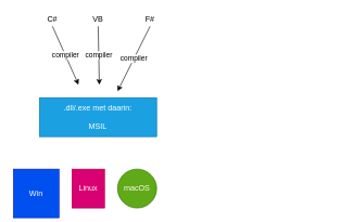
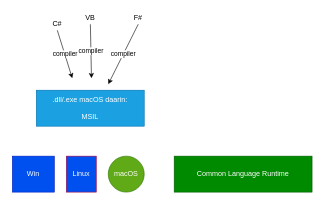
- <mxCell id="2" value="C#" style="text;html=1;strokeColor=none;fillColor=none;align=center;verticalAlign=middle;whiteSpace=wrap;rounded=0;" parent="1" vertex="1"><mxGeometry x="60" y="20" width="40" height="20" as="geometry" /></mxCell>
+ <mxCell id="2" value="C#" style="text;html=1;strokeColor=none;fillColor=none;align=center;verticalAlign=middle;whiteSpace=wrap;rounded=0;" parent="1" vertex="1"><mxGeometry x="75" y="30" width="40" height="20" as="geometry" /></mxCell>
- <mxCell id="4" value=".dll/.exe met daarin:&lt;br&gt;&lt;br&gt;MSIL" style="text;html=1;strokeColor=#006EAF;fillColor=#1ba1e2;align=center;verticalAlign=middle;whiteSpace=wrap;rounded=0;fontColor=#ffffff;" parent="1" vertex="1"><mxGeometry x="60" y="150" width="180" height="60" as="geometry" /></mxCell>
+ <mxCell id="4" value=".dll/.exe macOS daarin:&lt;br&gt;&lt;br&gt;MSIL" style="text;html=1;strokeColor=#006EAF;fillColor=#1ba1e2;align=center;verticalAlign=middle;whiteSpace=wrap;rounded=0;fontColor=#ffffff;" parent="1" vertex="1"><mxGeometry x="60" y="150" width="180" height="60" as="geometry" /></mxCell>
- <mxCell id="11" value="Linux" style="rounded=0;whiteSpace=wrap;html=1;fillColor=#d80073;strokeColor=#A50040;fontColor=#ffffff;" parent="1" vertex="1"><mxGeometry x="110" y="260" width="50" height="60" as="geometry" /></mxCell>
+ <mxCell id="11" value="Linux" style="rounded=0;whiteSpace=wrap;html=1;fillColor=#0050ef;strokeColor=#A50040;fontColor=#ffffff;" parent="1" vertex="1"><mxGeometry x="110" y="260" width="50" height="60" as="geometry" /></mxCell>
+ <mxCell id="9" value="Common Language Runtime" style="rounded=0;whiteSpace=wrap;html=1;fillColor=#008a00;strokeColor=#005700;fontColor=#ffffff;" parent="1" vertex="1"><mxGeometry x="290" y="260" width="230" height="60" as="geometry" /></mxCell>
- <mxCell id="10" value="Win" style="rounded=0;whiteSpace=wrap;html=1;fillColor=#0050ef;strokeColor=#001DBC;fontColor=#ffffff;" parent="1" vertex="1"><mxGeometry x="20" y="260" width="70" height="75" as="geometry" /></mxCell>
+ <mxCell id="10" value="Win" style="rounded=0;whiteSpace=wrap;html=1;fillColor=#0050ef;strokeColor=#001DBC;fontColor=#ffffff;" parent="1" vertex="1"><mxGeometry x="20" y="260" width="70" height="60" as="geometry" /></mxCell>
